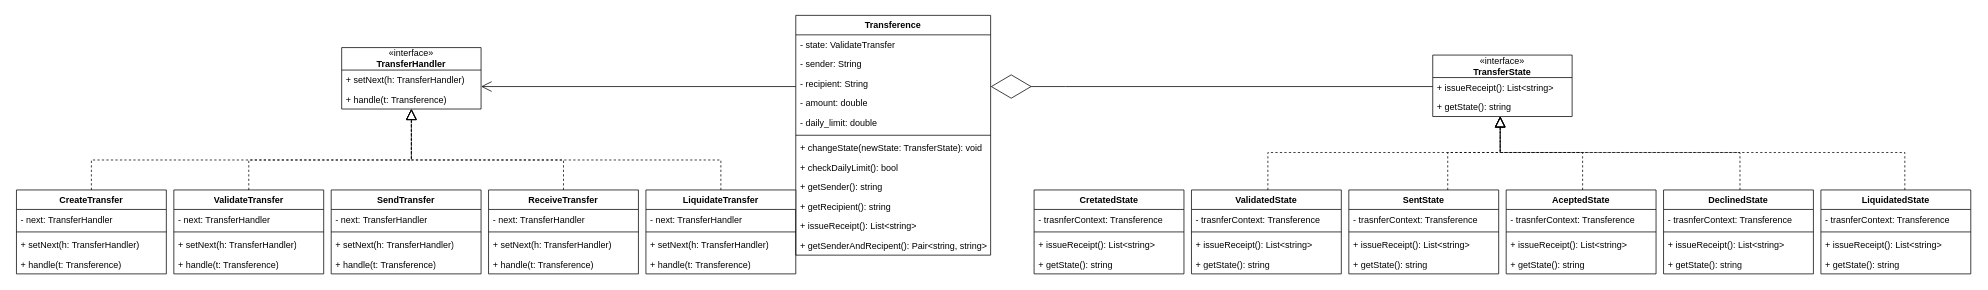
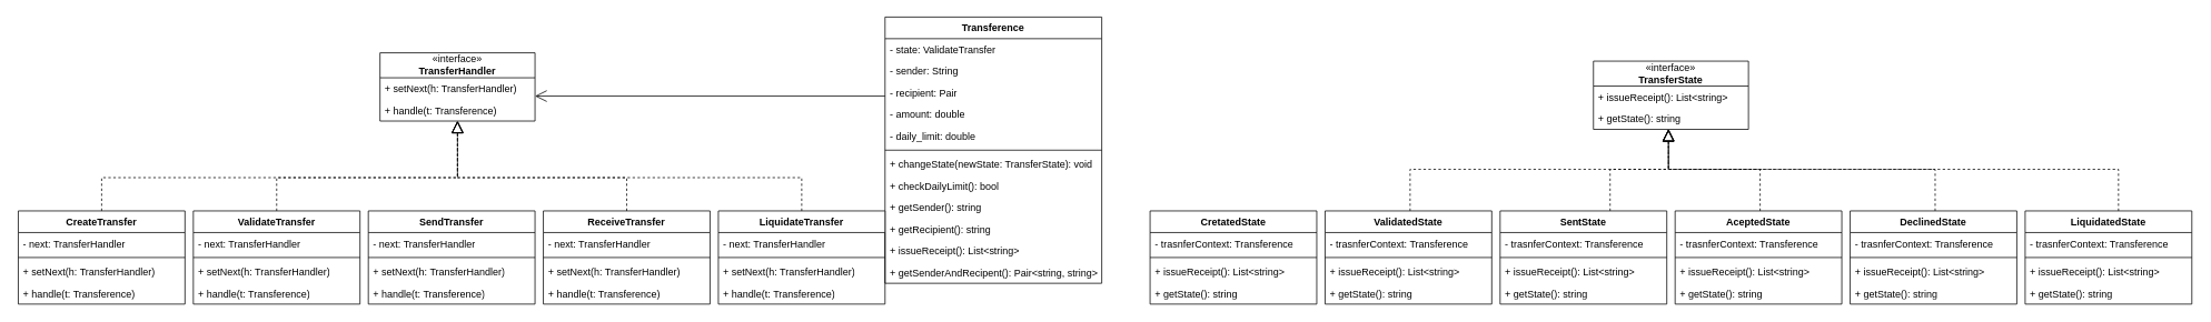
- <mxCell id="14" value="- recipient: String" style="text;strokeColor=none;fillColor=none;align=left;verticalAlign=top;spacingLeft=4;spacingRight=4;overflow=hidden;rotatable=0;points=[[0,0.5],[1,0.5]];portConstraint=eastwest;whiteSpace=wrap;html=1;" vertex="1" parent="11"><mxGeometry y="78" width="260" height="26" as="geometry" /></mxCell>
+ <mxCell id="14" value="- recipient: Pair" style="text;strokeColor=none;fillColor=none;align=left;verticalAlign=top;spacingLeft=4;spacingRight=4;overflow=hidden;rotatable=0;points=[[0,0.5],[1,0.5]];portConstraint=eastwest;whiteSpace=wrap;html=1;" vertex="1" parent="11"><mxGeometry y="78" width="260" height="26" as="geometry" /></mxCell>
- <mxCell id="50" value="" style="endArrow=diamondThin;endFill=0;endSize=52;html=1;rounded=0;edgeStyle=orthogonalEdgeStyle;startSize=17;" edge="1" parent="1" source="42" target="11"><mxGeometry width="160" relative="1" as="geometry"><mxPoint x="1320" y="113" as="sourcePoint" /><mxPoint x="1480" y="113" as="targetPoint" /><Array as="points"><mxPoint x="1420" y="115" /><mxPoint x="1420" y="115" /></Array></mxGeometry></mxCell>
